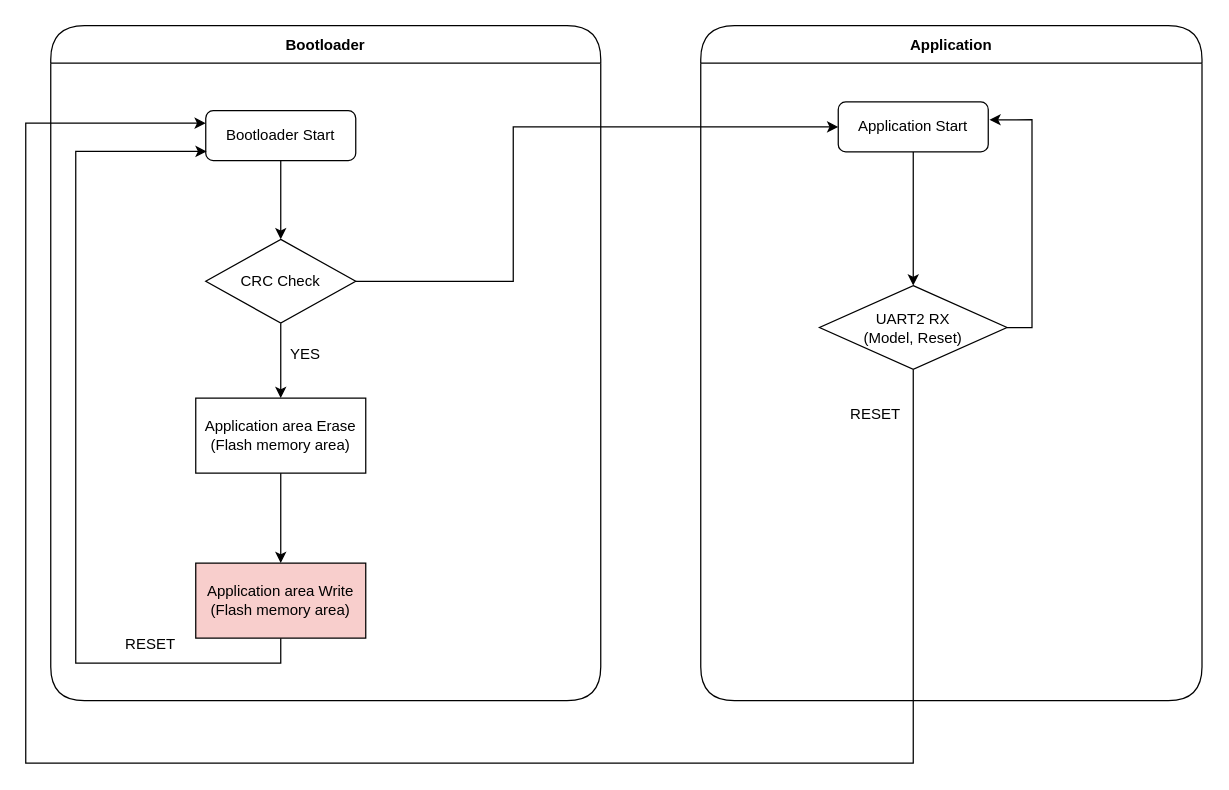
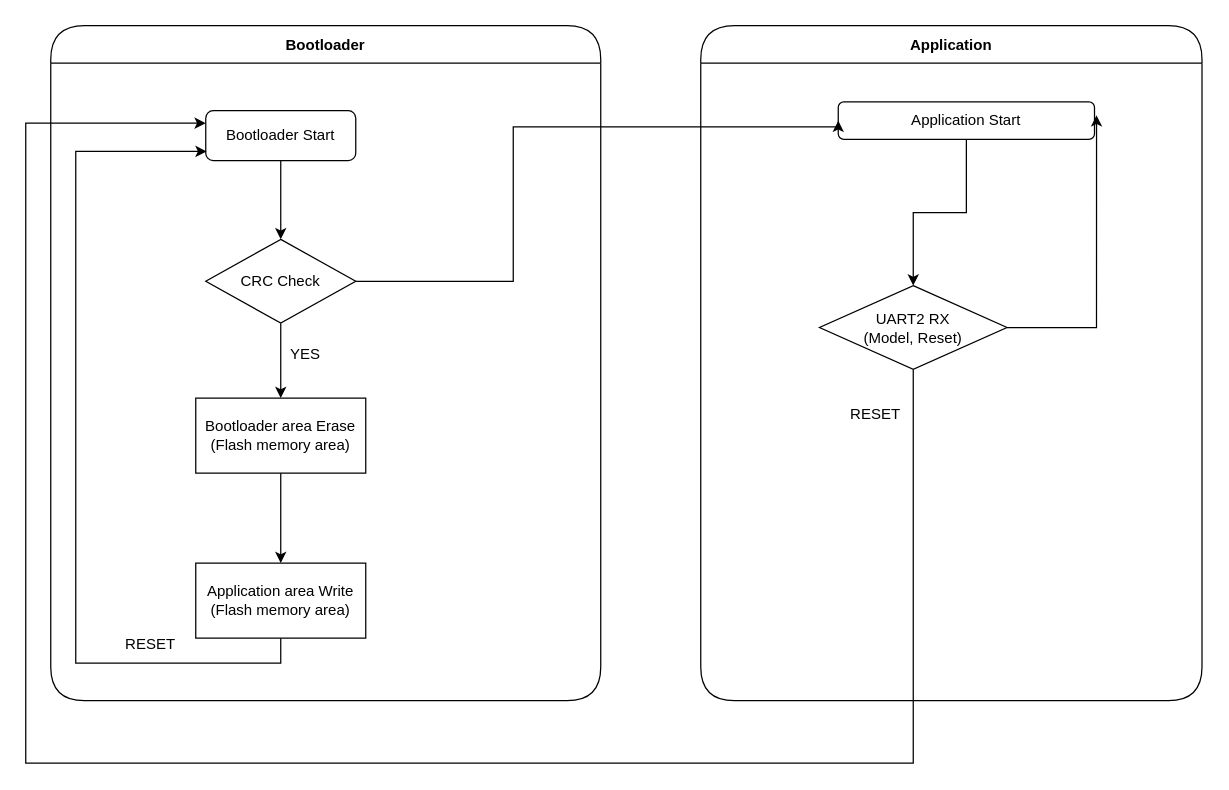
- <mxCell id="7" value="Application Start" style="rounded=1;whiteSpace=wrap;html=1;fontSize=12;glass=0;strokeWidth=1;shadow=0;" vertex="1" parent="1"><mxGeometry x="670" y="81" width="120" height="40" as="geometry" /></mxCell>
+ <mxCell id="7" value="Application Start" style="rounded=1;whiteSpace=wrap;html=1;fontSize=12;glass=0;strokeWidth=1;shadow=0;" vertex="1" parent="1"><mxGeometry x="670" y="81" width="205" height="30" as="geometry" /></mxCell>
- <mxCell id="11" value="Application area Erase&lt;br&gt;(Flash memory area)" style="rounded=0;whiteSpace=wrap;html=1;" vertex="1" parent="1"><mxGeometry x="156" y="318" width="136" height="60" as="geometry" /></mxCell>
+ <mxCell id="11" value="Bootloader area Erase&lt;br&gt;(Flash memory area)" style="rounded=0;whiteSpace=wrap;html=1;" vertex="1" parent="1"><mxGeometry x="156" y="318" width="136" height="60" as="geometry" /></mxCell>
- <mxCell id="15" value="Application area Write&lt;br&gt;(Flash memory area)" style="rounded=0;whiteSpace=wrap;html=1;fillColor=#f8cecc;" vertex="1" parent="1"><mxGeometry x="156" y="450" width="136" height="60" as="geometry" /></mxCell>
+ <mxCell id="15" value="Application area Write&lt;br&gt;(Flash memory area)" style="rounded=0;whiteSpace=wrap;html=1;" vertex="1" parent="1"><mxGeometry x="156" y="450" width="136" height="60" as="geometry" /></mxCell>
